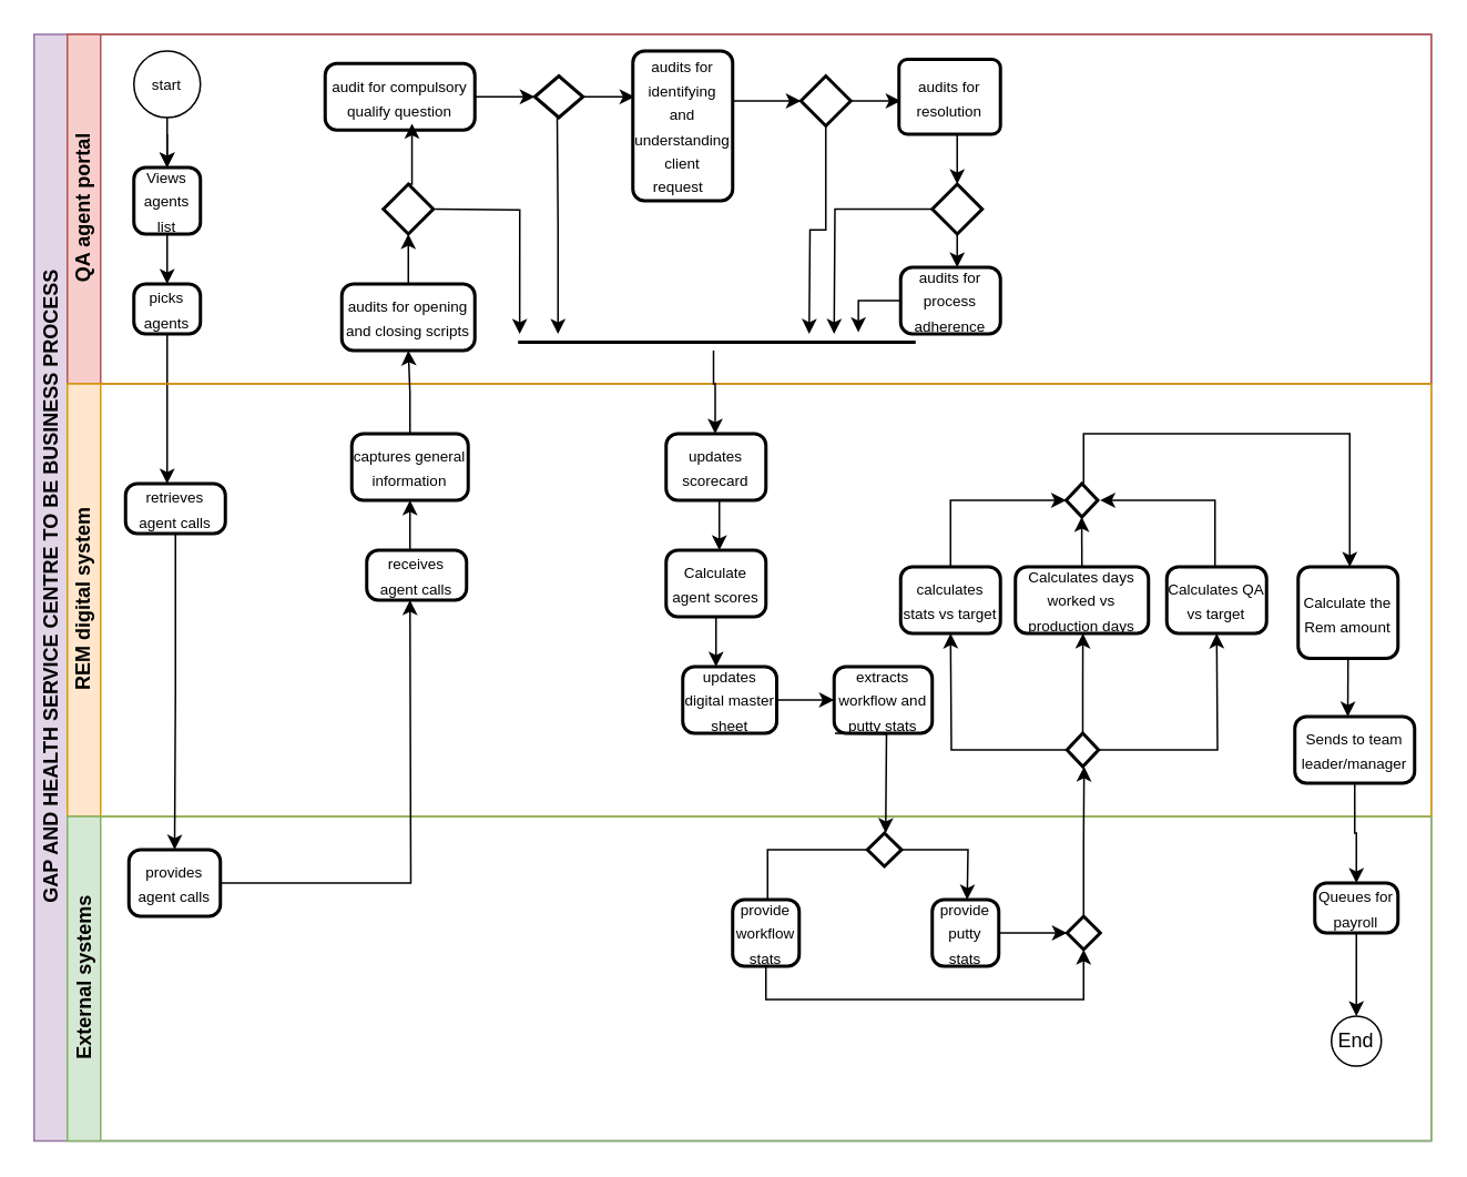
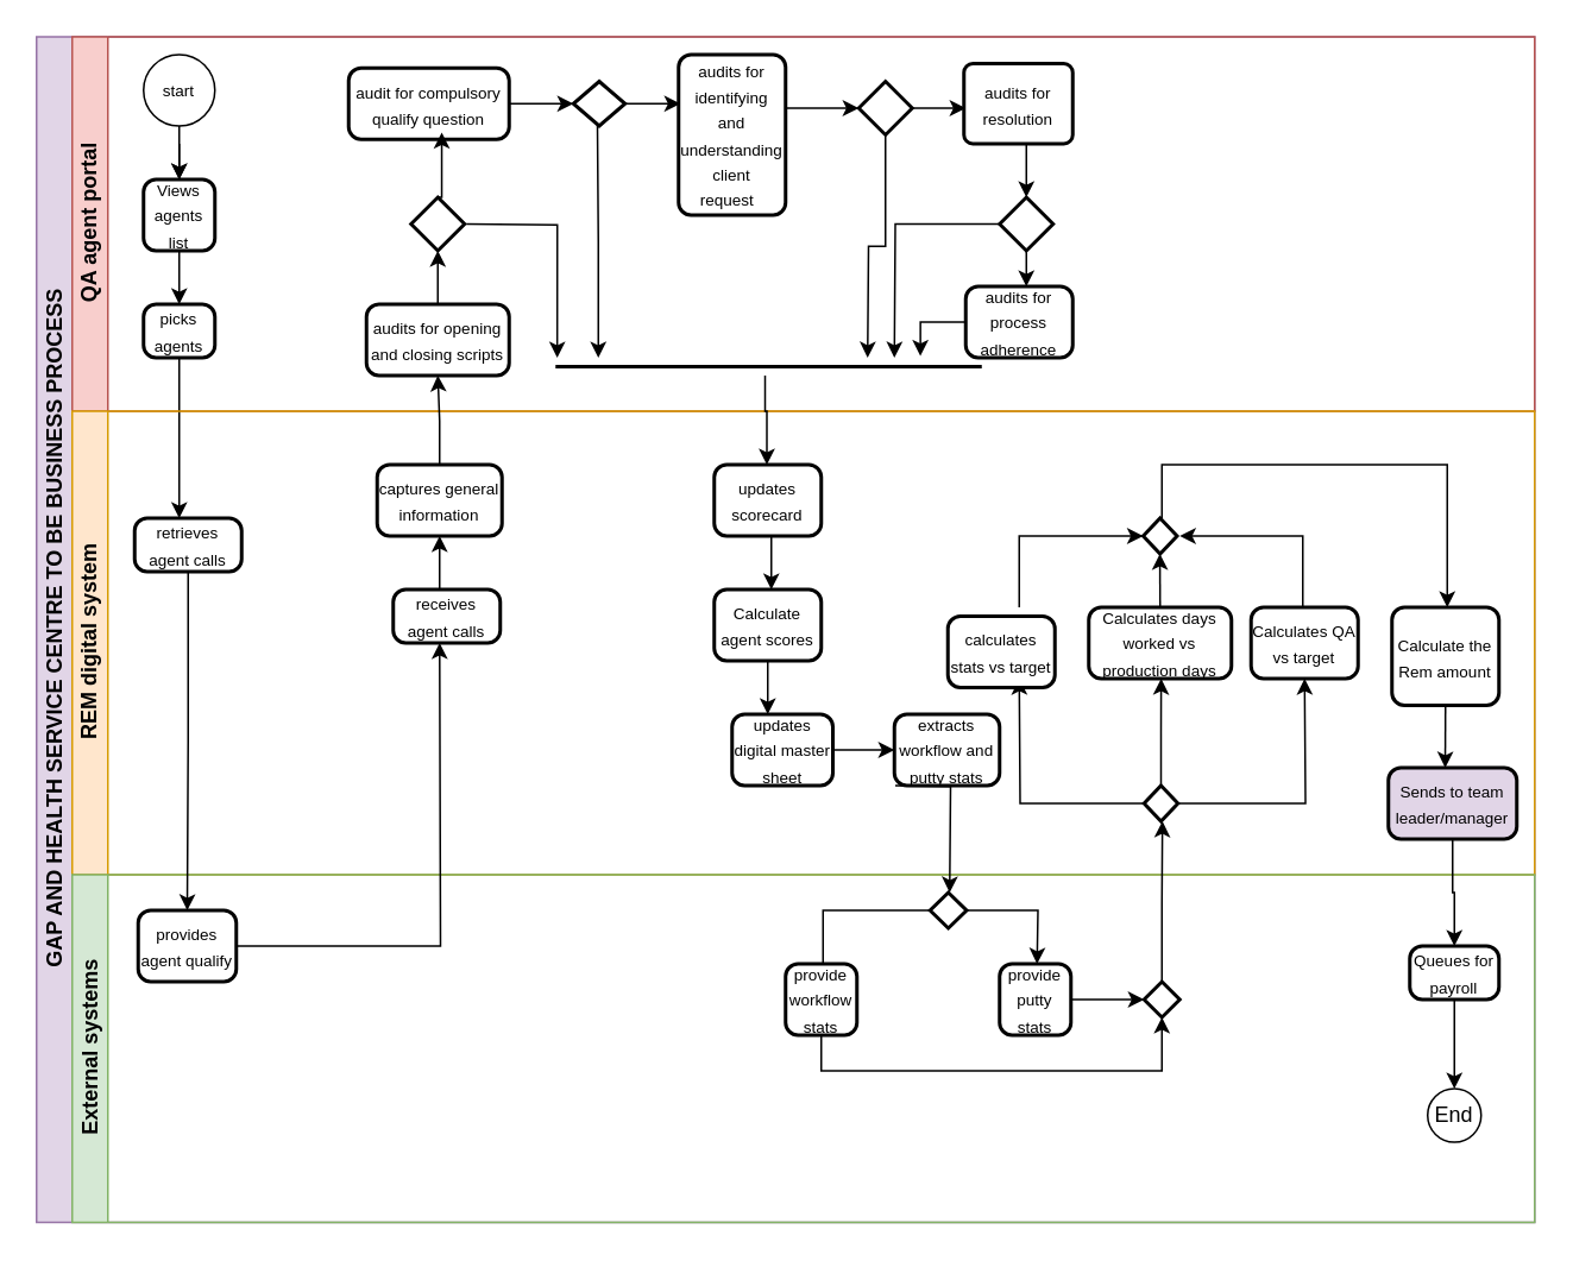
- <mxCell id="50" value="&lt;font style=&quot;font-size: 9px;&quot;&gt;calculates stats vs target&lt;/font&gt;" style="rounded=1;whiteSpace=wrap;html=1;absoluteArcSize=1;arcSize=14;strokeWidth=2;" parent="35" vertex="1"><mxGeometry x="501" y="110" width="60" height="40" as="geometry" /></mxCell>
+ <mxCell id="50" value="&lt;font style=&quot;font-size: 9px;&quot;&gt;calculates stats vs target&lt;/font&gt;" style="rounded=1;whiteSpace=wrap;html=1;absoluteArcSize=1;arcSize=14;strokeWidth=2;" parent="35" vertex="1"><mxGeometry x="491" y="115" width="60" height="40" as="geometry" /></mxCell>
- <mxCell id="60" value="&lt;font style=&quot;font-size: 9px;&quot;&gt;Sends to team leader/manager&lt;/font&gt;" style="rounded=1;whiteSpace=wrap;html=1;absoluteArcSize=1;arcSize=14;strokeWidth=2;" parent="35" vertex="1"><mxGeometry x="738" y="200" width="72" height="40" as="geometry" /></mxCell>
+ <mxCell id="60" value="&lt;font style=&quot;font-size: 9px;&quot;&gt;Sends to team leader/manager&lt;/font&gt;" style="rounded=1;whiteSpace=wrap;html=1;absoluteArcSize=1;arcSize=14;strokeWidth=2;fillColor=#e1d5e7;" parent="35" vertex="1"><mxGeometry x="738" y="200" width="72" height="40" as="geometry" /></mxCell>
- <mxCell id="62" value="&lt;font style=&quot;font-size: 9px;&quot;&gt;provides agent calls&lt;/font&gt;" style="rounded=1;whiteSpace=wrap;html=1;absoluteArcSize=1;arcSize=14;strokeWidth=2;" parent="61" vertex="1"><mxGeometry x="37" y="20" width="55" height="40" as="geometry" /></mxCell>
+ <mxCell id="62" value="&lt;font style=&quot;font-size: 9px;&quot;&gt;provides agent qualify&lt;/font&gt;" style="rounded=1;whiteSpace=wrap;html=1;absoluteArcSize=1;arcSize=14;strokeWidth=2;" parent="61" vertex="1"><mxGeometry x="37" y="20" width="55" height="40" as="geometry" /></mxCell>
